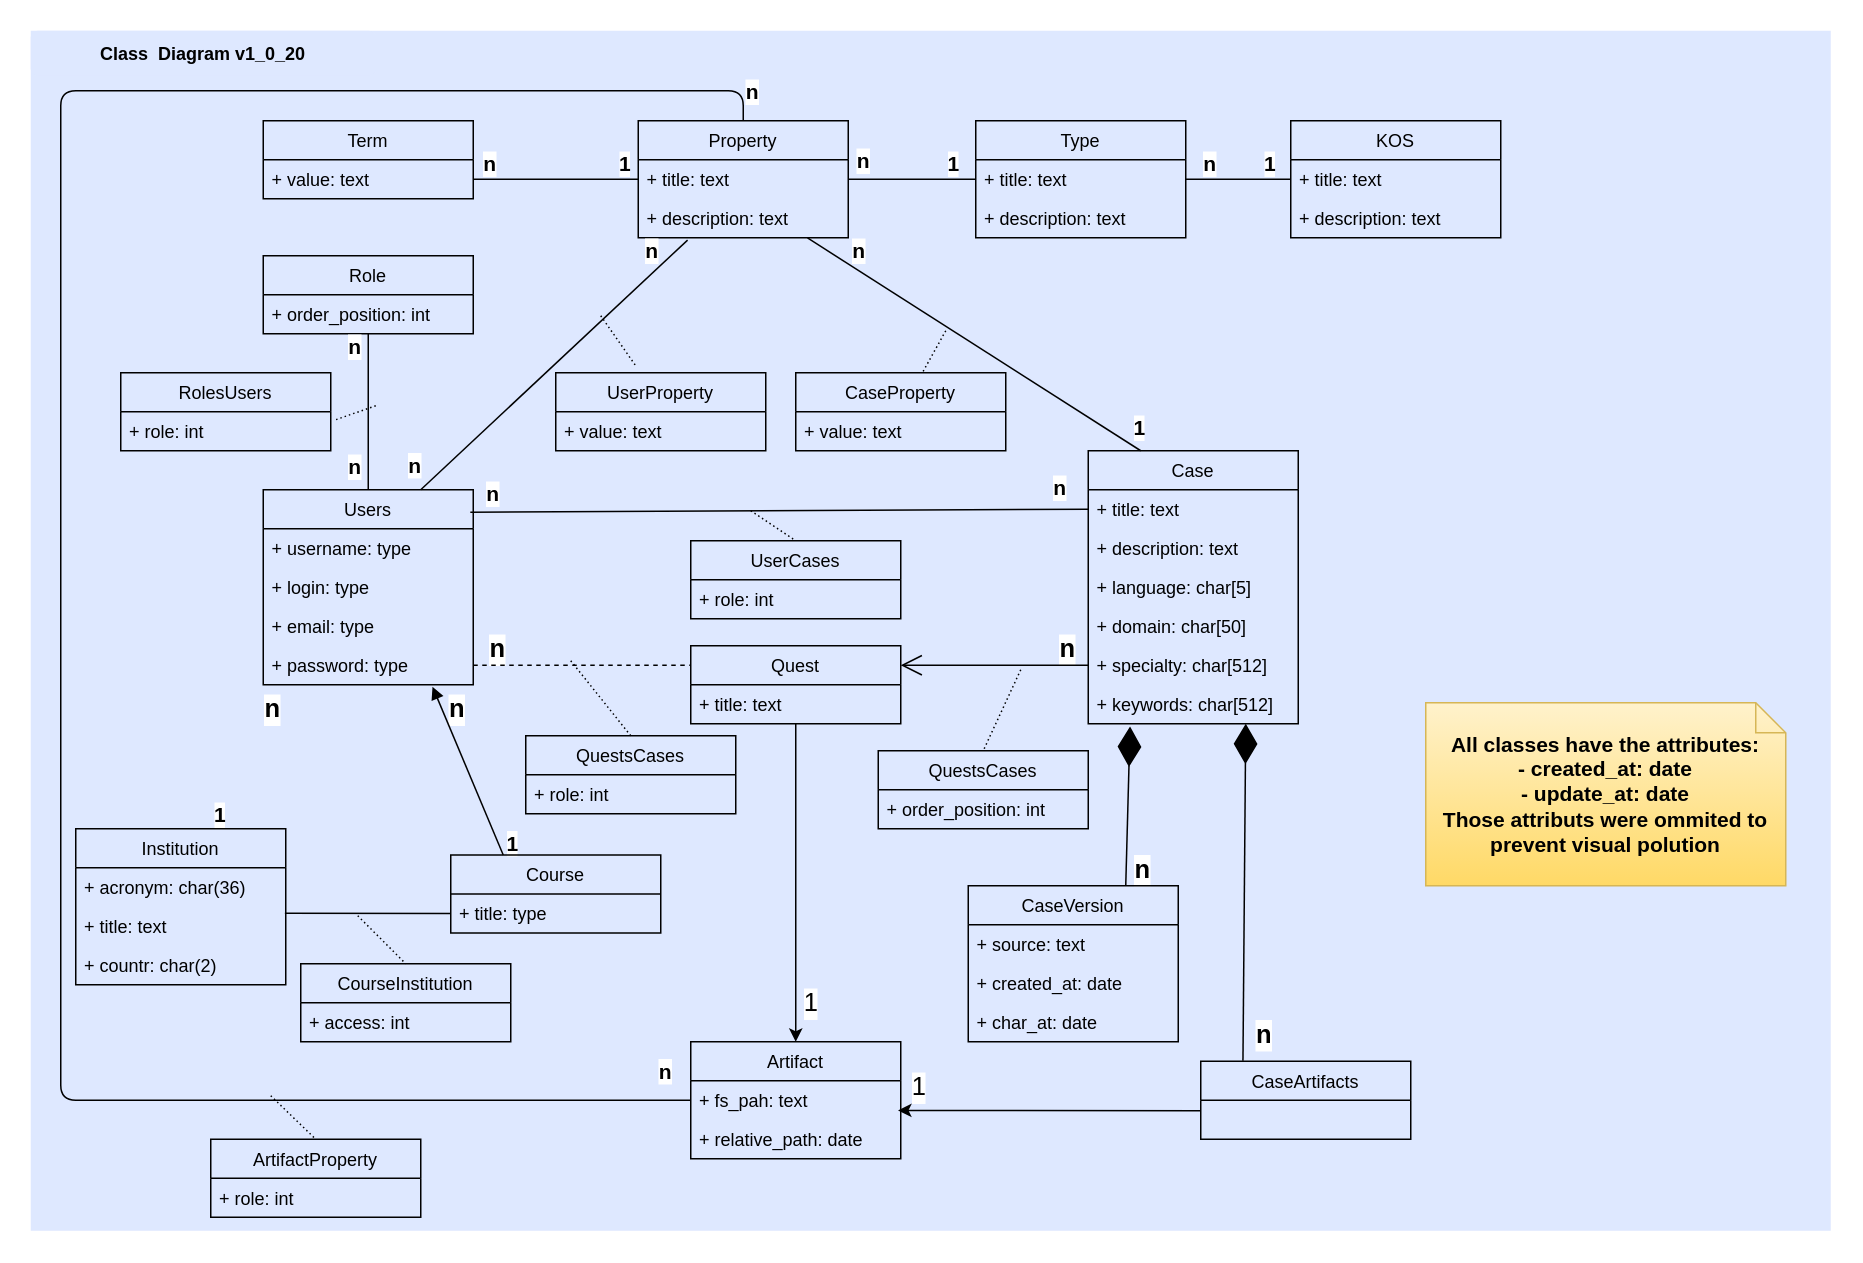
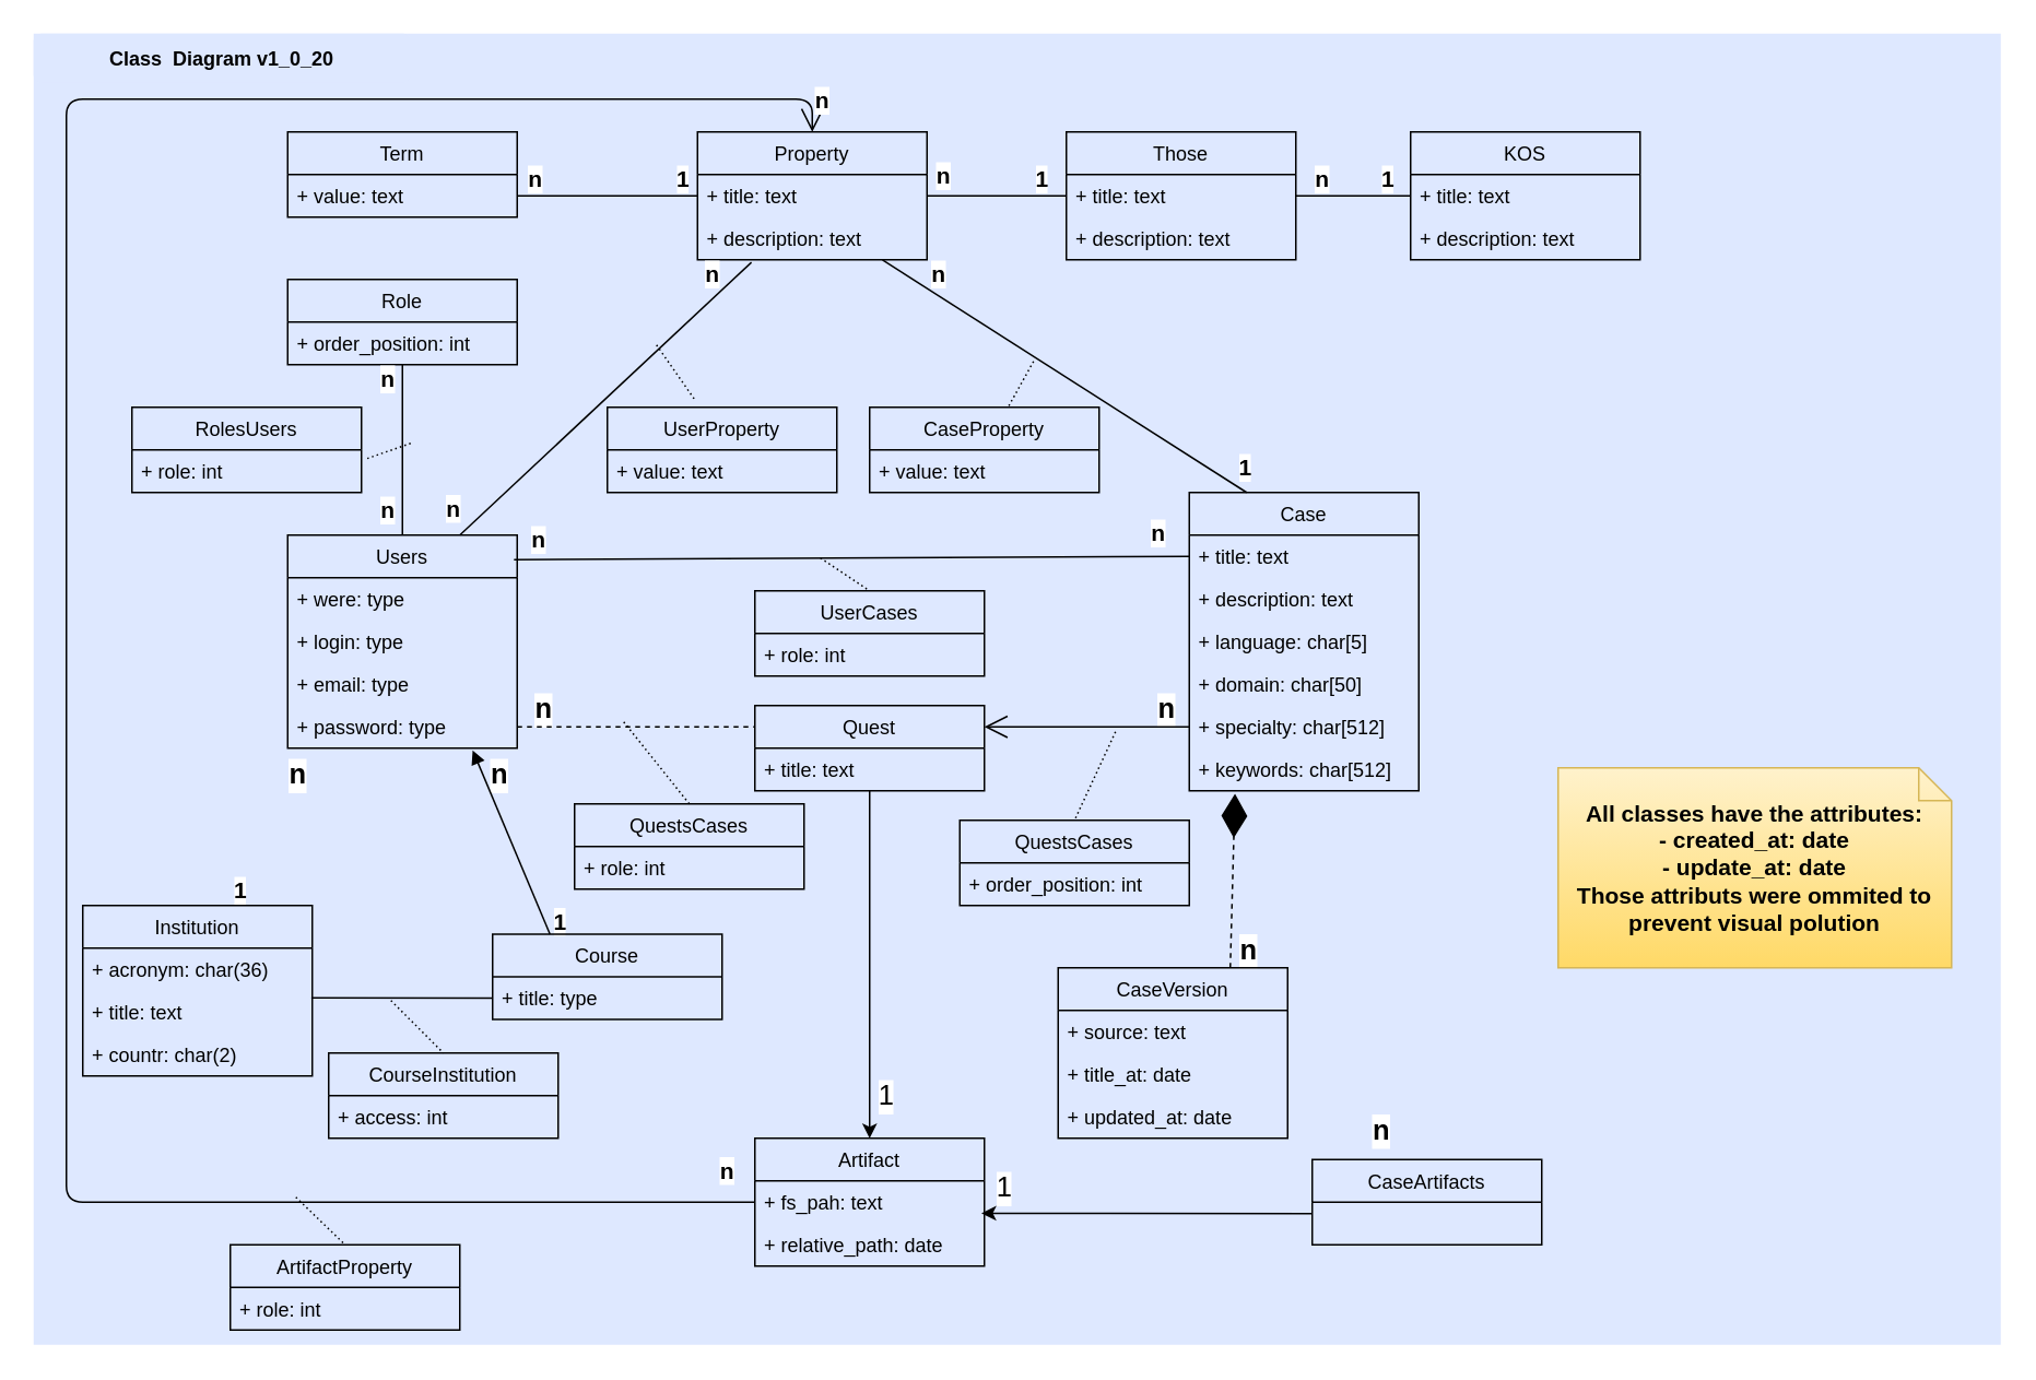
- <mxCell id="120" value="" style="endArrow=none;endFill=0;endSize=12;html=1;entryX=0.5;entryY=0;entryDx=0;entryDy=0;exitX=0;exitY=0.5;exitDx=0;exitDy=0;" edge="1" parent="1" source="115" target="7"><mxGeometry x="-0.001" y="-10" width="160" relative="1" as="geometry"><mxPoint x="325" y="129" as="sourcePoint" /><mxPoint x="435" y="129" as="targetPoint" /><Array as="points"><mxPoint x="40" y="733" /><mxPoint x="40" y="60" /><mxPoint x="495" y="60" /></Array><mxPoint as="offset" /></mxGeometry></mxCell>
+ <mxCell id="120" value="" style="endArrow=open;endFill=0;endSize=12;html=1;entryX=0.5;entryY=0;entryDx=0;entryDy=0;exitX=0;exitY=0.5;exitDx=0;exitDy=0;" edge="1" parent="1" source="115" target="7"><mxGeometry x="-0.001" y="-10" width="160" relative="1" as="geometry"><mxPoint x="325" y="129" as="sourcePoint" /><mxPoint x="435" y="129" as="targetPoint" /><Array as="points"><mxPoint x="40" y="733" /><mxPoint x="40" y="60" /><mxPoint x="495" y="60" /></Array><mxPoint as="offset" /></mxGeometry></mxCell>
- <mxCell id="12" value="Type" style="swimlane;fontStyle=0;childLayout=stackLayout;horizontal=1;startSize=26;fillColor=none;horizontalStack=0;resizeParent=1;resizeParentMax=0;resizeLast=0;collapsible=1;marginBottom=0;" parent="1" vertex="1"><mxGeometry x="650" y="80" width="140" height="78" as="geometry" /></mxCell>
+ <mxCell id="12" value="Those" style="swimlane;fontStyle=0;childLayout=stackLayout;horizontal=1;startSize=26;fillColor=none;horizontalStack=0;resizeParent=1;resizeParentMax=0;resizeLast=0;collapsible=1;marginBottom=0;" parent="1" vertex="1"><mxGeometry x="650" y="80" width="140" height="78" as="geometry" /></mxCell>
- <mxCell id="79" value="+ username: type" style="text;strokeColor=none;fillColor=none;align=left;verticalAlign=top;spacingLeft=4;spacingRight=4;overflow=hidden;rotatable=0;points=[[0,0.5],[1,0.5]];portConstraint=eastwest;" parent="78" vertex="1"><mxGeometry y="26" width="140" height="26" as="geometry" /></mxCell>
+ <mxCell id="79" value="+ were: type" style="text;strokeColor=none;fillColor=none;align=left;verticalAlign=top;spacingLeft=4;spacingRight=4;overflow=hidden;rotatable=0;points=[[0,0.5],[1,0.5]];portConstraint=eastwest;" parent="78" vertex="1"><mxGeometry y="26" width="140" height="26" as="geometry" /></mxCell>
- <mxCell id="22" value="" style="endArrow=diamondThin;endFill=1;endSize=24;html=1;exitX=0.75;exitY=0;exitDx=0;exitDy=0;entryX=0.199;entryY=1.07;entryDx=0;entryDy=0;entryPerimeter=0;" parent="1" source="91" target="57" edge="1"><mxGeometry width="160" relative="1" as="geometry"><mxPoint x="1002" y="344.012" as="sourcePoint" /><mxPoint x="752" y="500" as="targetPoint" /></mxGeometry></mxCell>
+ <mxCell id="22" value="" style="endArrow=diamondThin;endFill=1;endSize=24;html=1;exitX=0.75;exitY=0;exitDx=0;exitDy=0;entryX=0.199;entryY=1.07;entryDx=0;entryDy=0;entryPerimeter=0;dashed=1;" parent="1" source="91" target="57" edge="1"><mxGeometry width="160" relative="1" as="geometry"><mxPoint x="1002" y="344.012" as="sourcePoint" /><mxPoint x="752" y="500" as="targetPoint" /></mxGeometry></mxCell>
- <mxCell id="31" value="" style="endArrow=diamondThin;endFill=1;endSize=24;html=1;exitX=0.201;exitY=-0.007;exitDx=0;exitDy=0;entryX=0.75;entryY=1;entryDx=0;entryDy=0;exitPerimeter=0;" parent="1" source="117" target="51" edge="1"><mxGeometry width="160" relative="1" as="geometry"><mxPoint x="705" y="280" as="sourcePoint" /><mxPoint x="830" y="490" as="targetPoint" /></mxGeometry></mxCell>
- <mxCell id="93" value="+ created_at: date" style="text;strokeColor=none;fillColor=none;align=left;verticalAlign=top;spacingLeft=4;spacingRight=4;overflow=hidden;rotatable=0;points=[[0,0.5],[1,0.5]];portConstraint=eastwest;" parent="91" vertex="1"><mxGeometry y="52" width="140" height="26" as="geometry" /></mxCell>
+ <mxCell id="93" value="+ title_at: date" style="text;strokeColor=none;fillColor=none;align=left;verticalAlign=top;spacingLeft=4;spacingRight=4;overflow=hidden;rotatable=0;points=[[0,0.5],[1,0.5]];portConstraint=eastwest;" parent="91" vertex="1"><mxGeometry y="52" width="140" height="26" as="geometry" /></mxCell>
- <mxCell id="94" value="+ char_at: date" style="text;strokeColor=none;fillColor=none;align=left;verticalAlign=top;spacingLeft=4;spacingRight=4;overflow=hidden;rotatable=0;points=[[0,0.5],[1,0.5]];portConstraint=eastwest;" parent="91" vertex="1"><mxGeometry y="78" width="140" height="26" as="geometry" /></mxCell>
+ <mxCell id="94" value="+ updated_at: date" style="text;strokeColor=none;fillColor=none;align=left;verticalAlign=top;spacingLeft=4;spacingRight=4;overflow=hidden;rotatable=0;points=[[0,0.5],[1,0.5]];portConstraint=eastwest;" parent="91" vertex="1"><mxGeometry y="78" width="140" height="26" as="geometry" /></mxCell>
